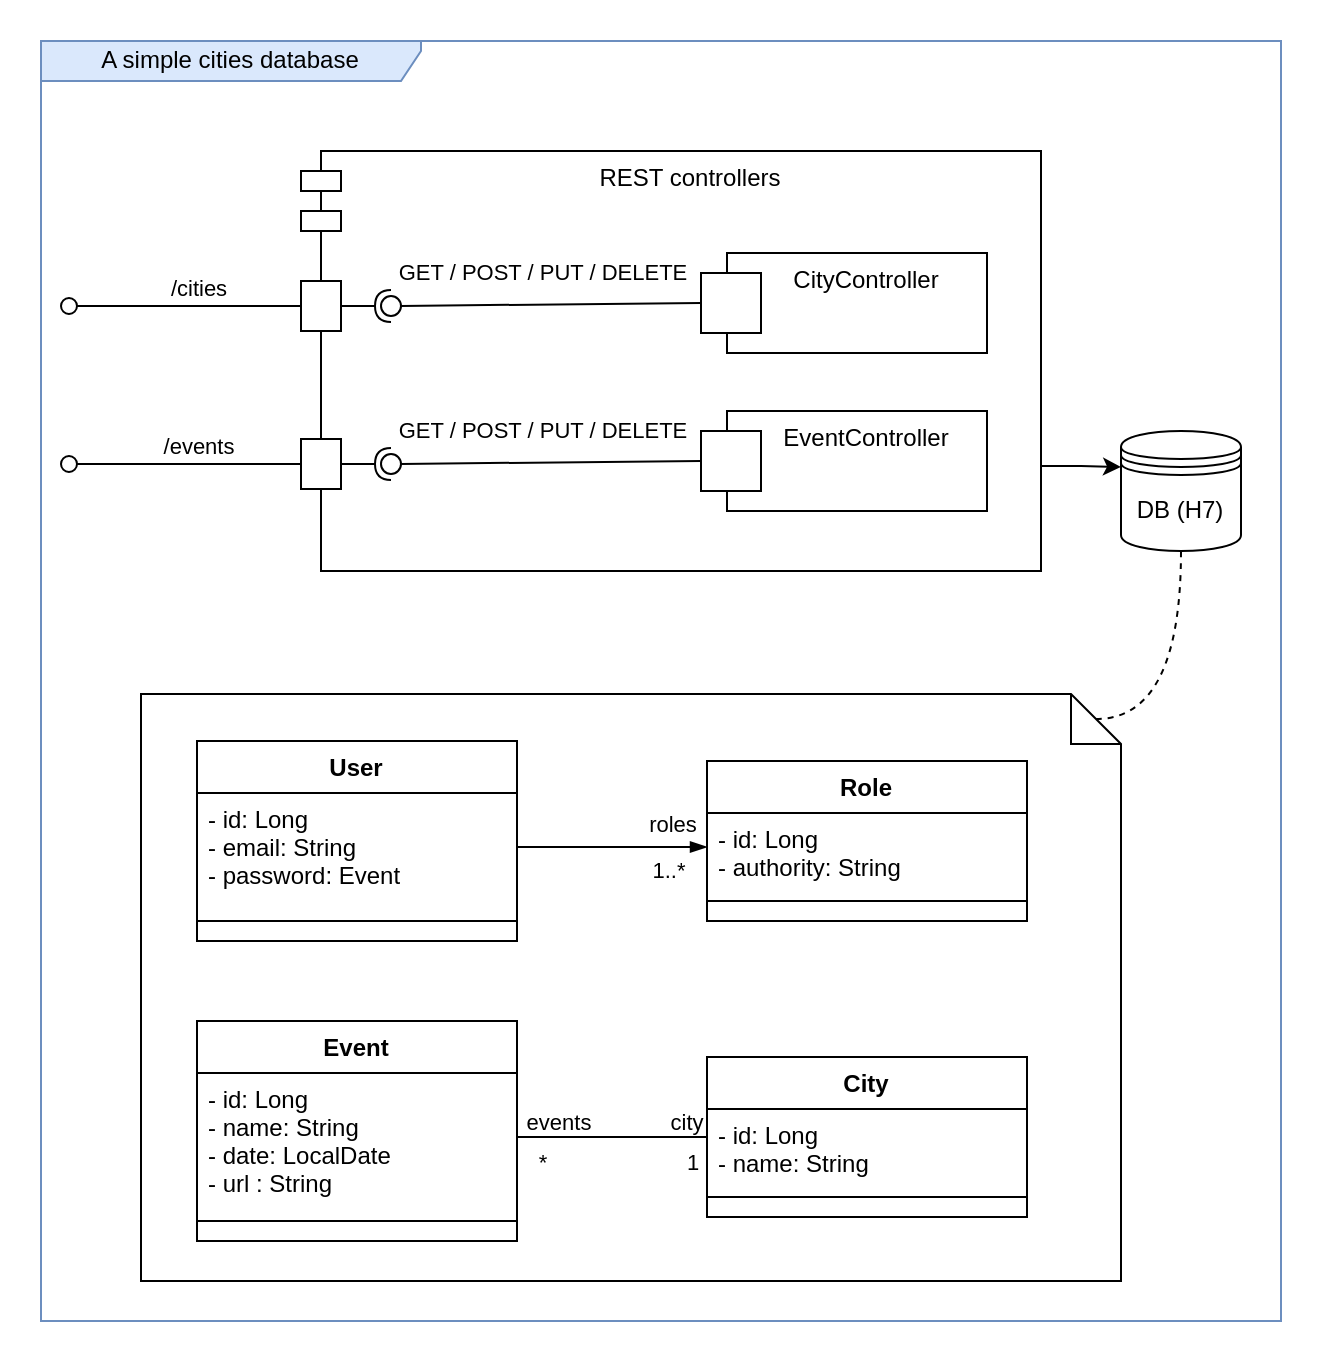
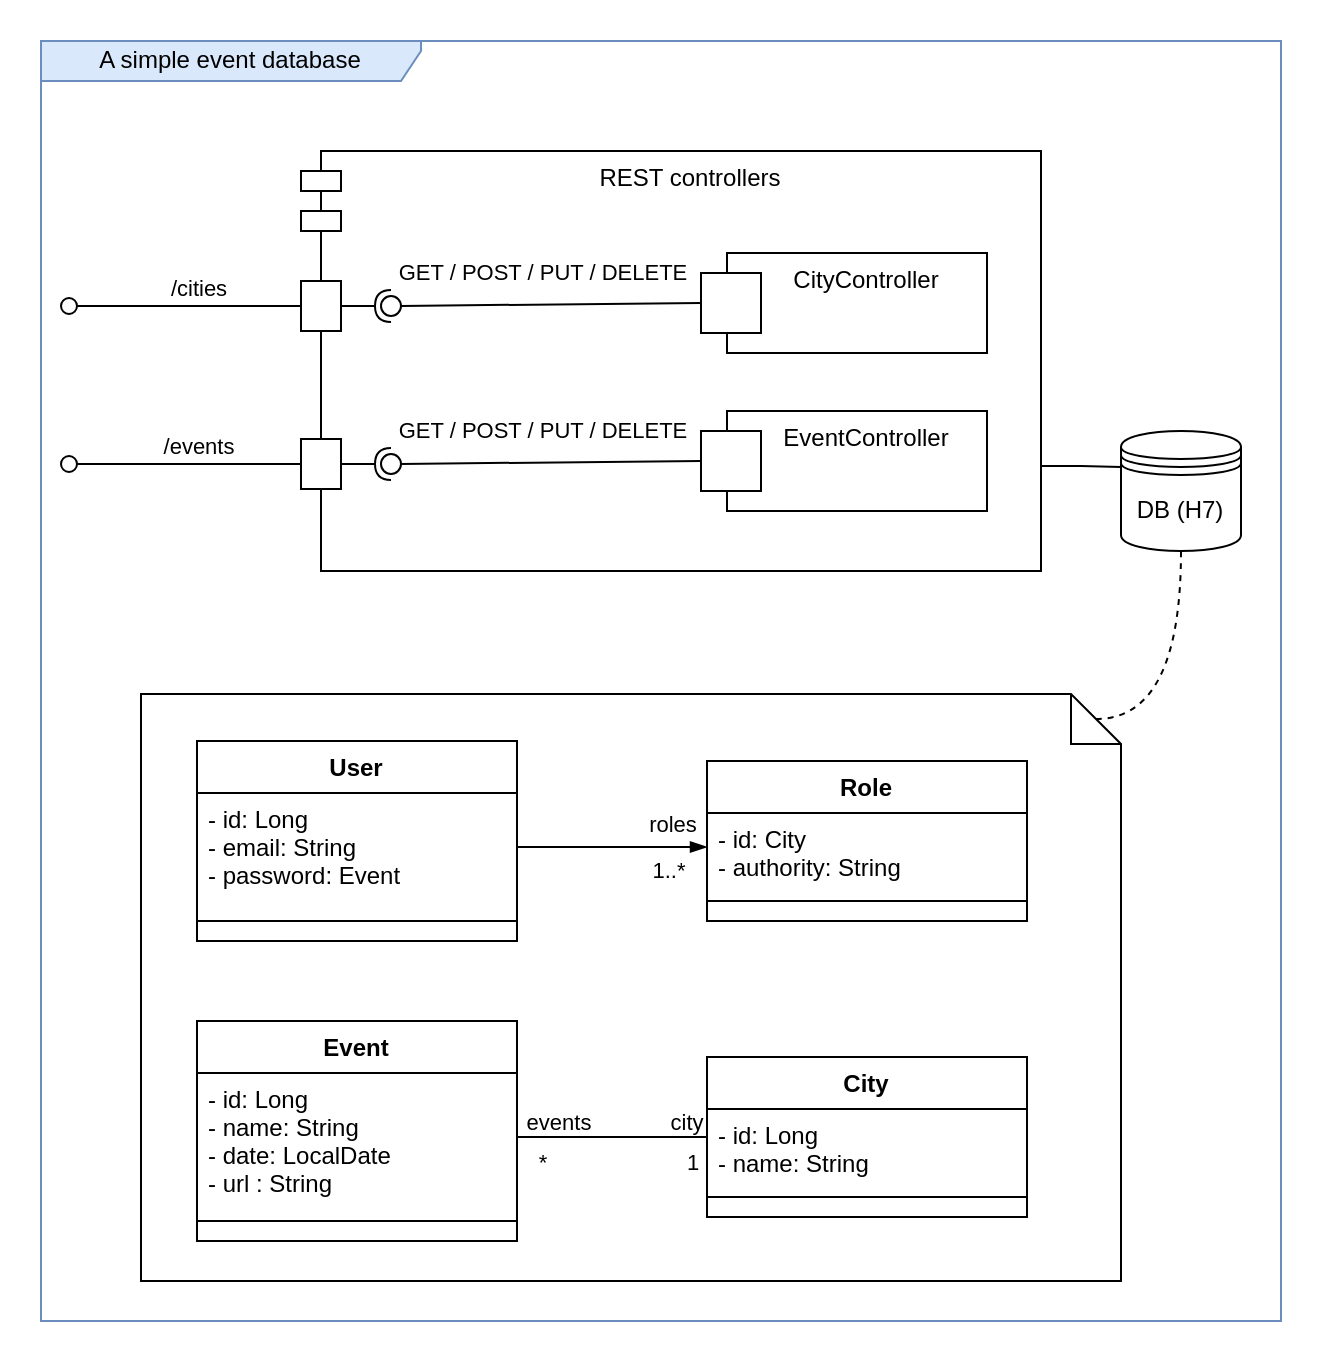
- <mxCell id="2" value="&lt;div&gt;&lt;span&gt;A simple cities database&lt;/span&gt;&lt;br&gt;&lt;/div&gt;" style="shape=umlFrame;whiteSpace=wrap;html=1;width=190;height=20;fillColor=#dae8fc;strokeColor=#6c8ebf;" vertex="1" parent="1"><mxGeometry x="20" y="20" width="620" height="640" as="geometry" /></mxCell>
+ <mxCell id="2" value="&lt;div&gt;&lt;span&gt;A simple event database&lt;/span&gt;&lt;br&gt;&lt;/div&gt;" style="shape=umlFrame;whiteSpace=wrap;html=1;width=190;height=20;fillColor=#dae8fc;strokeColor=#6c8ebf;" vertex="1" parent="1"><mxGeometry x="20" y="20" width="620" height="640" as="geometry" /></mxCell>
- <mxCell id="21" style="edgeStyle=orthogonalEdgeStyle;rounded=0;orthogonalLoop=1;jettySize=auto;html=1;exitX=1;exitY=0.75;exitDx=0;exitDy=0;entryX=0;entryY=0.3;entryDx=0;entryDy=0;endArrow=classic;endFill=1;" edge="1" parent="1" source="22" target="44"><mxGeometry relative="1" as="geometry" /></mxCell>
+ <mxCell id="21" style="edgeStyle=orthogonalEdgeStyle;rounded=0;orthogonalLoop=1;jettySize=auto;html=1;exitX=1;exitY=0.75;exitDx=0;exitDy=0;entryX=0;entryY=0.3;entryDx=0;entryDy=0;endArrow=none;endFill=1;" edge="1" parent="1" source="22" target="44"><mxGeometry relative="1" as="geometry" /></mxCell>
- <mxCell id="19" value="- id: Long&#10;- authority: String" style="text;strokeColor=none;fillColor=none;align=left;verticalAlign=top;spacingLeft=4;spacingRight=4;overflow=hidden;rotatable=0;points=[[0,0.5],[1,0.5]];portConstraint=eastwest;" vertex="1" parent="18"><mxGeometry y="26" width="160" height="34" as="geometry" /></mxCell>
+ <mxCell id="19" value="- id: City&#10;- authority: String" style="text;strokeColor=none;fillColor=none;align=left;verticalAlign=top;spacingLeft=4;spacingRight=4;overflow=hidden;rotatable=0;points=[[0,0.5],[1,0.5]];portConstraint=eastwest;" vertex="1" parent="18"><mxGeometry y="26" width="160" height="34" as="geometry" /></mxCell>
